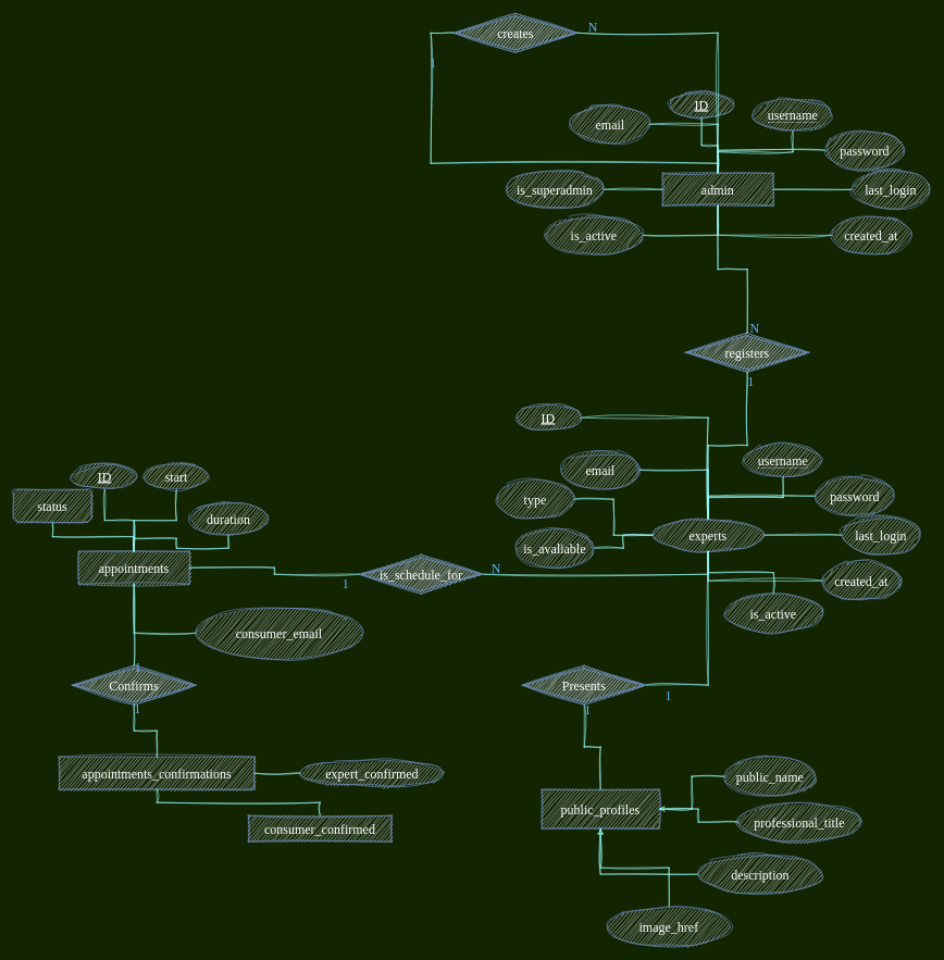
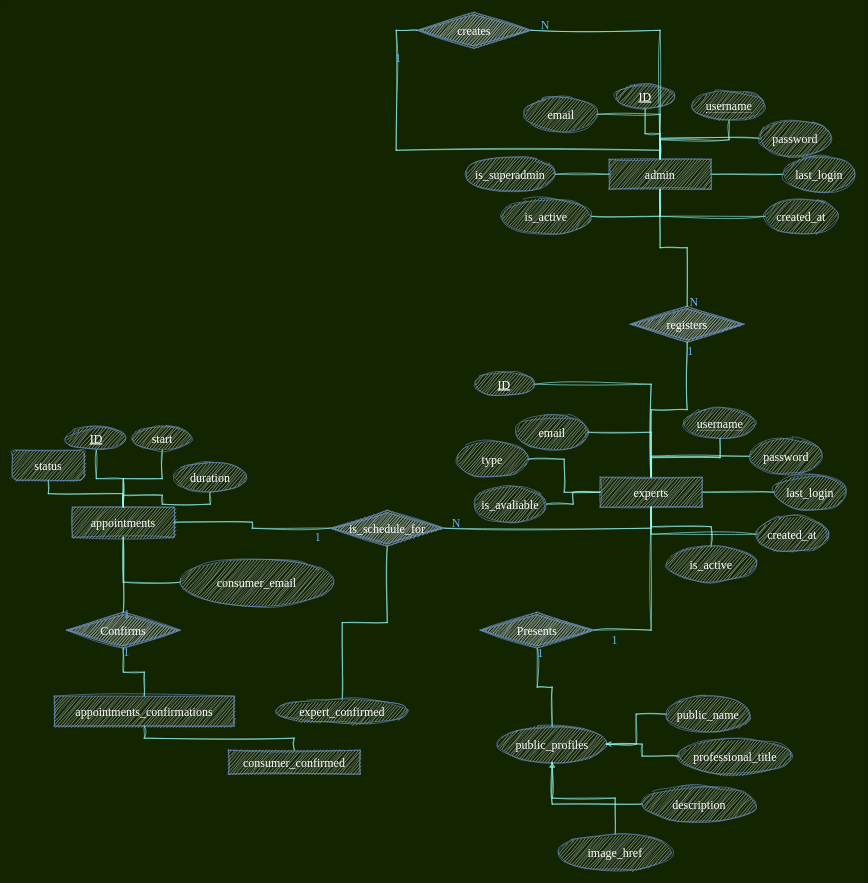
- <mxCell id="16" value="experts" style="ellipse;whiteSpace=wrap;html=1;align=center;sketch=1;hachureGap=4;jiggle=2;curveFitting=1;fontFamily=Architects Daughter;fontSource=https%3A%2F%2Ffonts.googleapis.com%2Fcss%3Ffamily%3DArchitects%2BDaughter;fontSize=20;fillColor=#dae8fc;strokeColor=#6c8ebf;fontColor=#FFFFFF;" vertex="1" parent="1"><mxGeometry x="1000" y="795" width="170" height="50" as="geometry" /></mxCell>
+ <mxCell id="16" value="experts" style="whiteSpace=wrap;html=1;align=center;sketch=1;hachureGap=4;jiggle=2;curveFitting=1;fontFamily=Architects Daughter;fontSource=https%3A%2F%2Ffonts.googleapis.com%2Fcss%3Ffamily%3DArchitects%2BDaughter;fontSize=20;fillColor=#dae8fc;strokeColor=#6c8ebf;fontColor=#FFFFFF;" vertex="1" parent="1"><mxGeometry x="1000" y="795" width="170" height="50" as="geometry" /></mxCell>
- <mxCell id="48" style="edgeStyle=orthogonalEdgeStyle;rounded=0;sketch=1;hachureGap=4;jiggle=2;curveFitting=1;orthogonalLoop=1;jettySize=auto;html=1;labelBackgroundColor=none;strokeColor=#99FFFF;fontFamily=Architects Daughter;fontSource=https%3A%2F%2Ffonts.googleapis.com%2Fcss%3Ffamily%3DArchitects%2BDaughter;fontSize=20;fontColor=#FFFFFF;endArrow=none;endFill=0;" edge="1" parent="1" source="49" target="43"><mxGeometry relative="1" as="geometry" /></mxCell>
+ <mxCell id="48" style="edgeStyle=orthogonalEdgeStyle;rounded=0;sketch=1;hachureGap=4;jiggle=2;curveFitting=1;orthogonalLoop=1;jettySize=auto;html=1;labelBackgroundColor=none;strokeColor=#99FFFF;fontFamily=Architects Daughter;fontSource=https%3A%2F%2Ffonts.googleapis.com%2Fcss%3Ffamily%3DArchitects%2BDaughter;fontSize=20;fontColor=#FFFFFF;endArrow=none;endFill=0;" edge="1" parent="1" source="49" target="55"><mxGeometry relative="1" as="geometry" /></mxCell>
- <mxCell id="17" value="public_profiles" style="whiteSpace=wrap;html=1;align=center;sketch=1;hachureGap=4;jiggle=2;curveFitting=1;strokeColor=#6c8ebf;fontFamily=Architects Daughter;fontSource=https%3A%2F%2Ffonts.googleapis.com%2Fcss%3Ffamily%3DArchitects%2BDaughter;fontSize=20;fontColor=#FFFFFF;fillColor=#dae8fc;" vertex="1" parent="1"><mxGeometry x="830" y="1210" width="180" height="60" as="geometry" /></mxCell>
+ <mxCell id="17" value="public_profiles" style="ellipse;whiteSpace=wrap;html=1;align=center;sketch=1;hachureGap=4;jiggle=2;curveFitting=1;strokeColor=#6c8ebf;fontFamily=Architects Daughter;fontSource=https%3A%2F%2Ffonts.googleapis.com%2Fcss%3Ffamily%3DArchitects%2BDaughter;fontSize=20;fontColor=#FFFFFF;fillColor=#dae8fc;" vertex="1" parent="1"><mxGeometry x="830" y="1210" width="180" height="60" as="geometry" /></mxCell>
